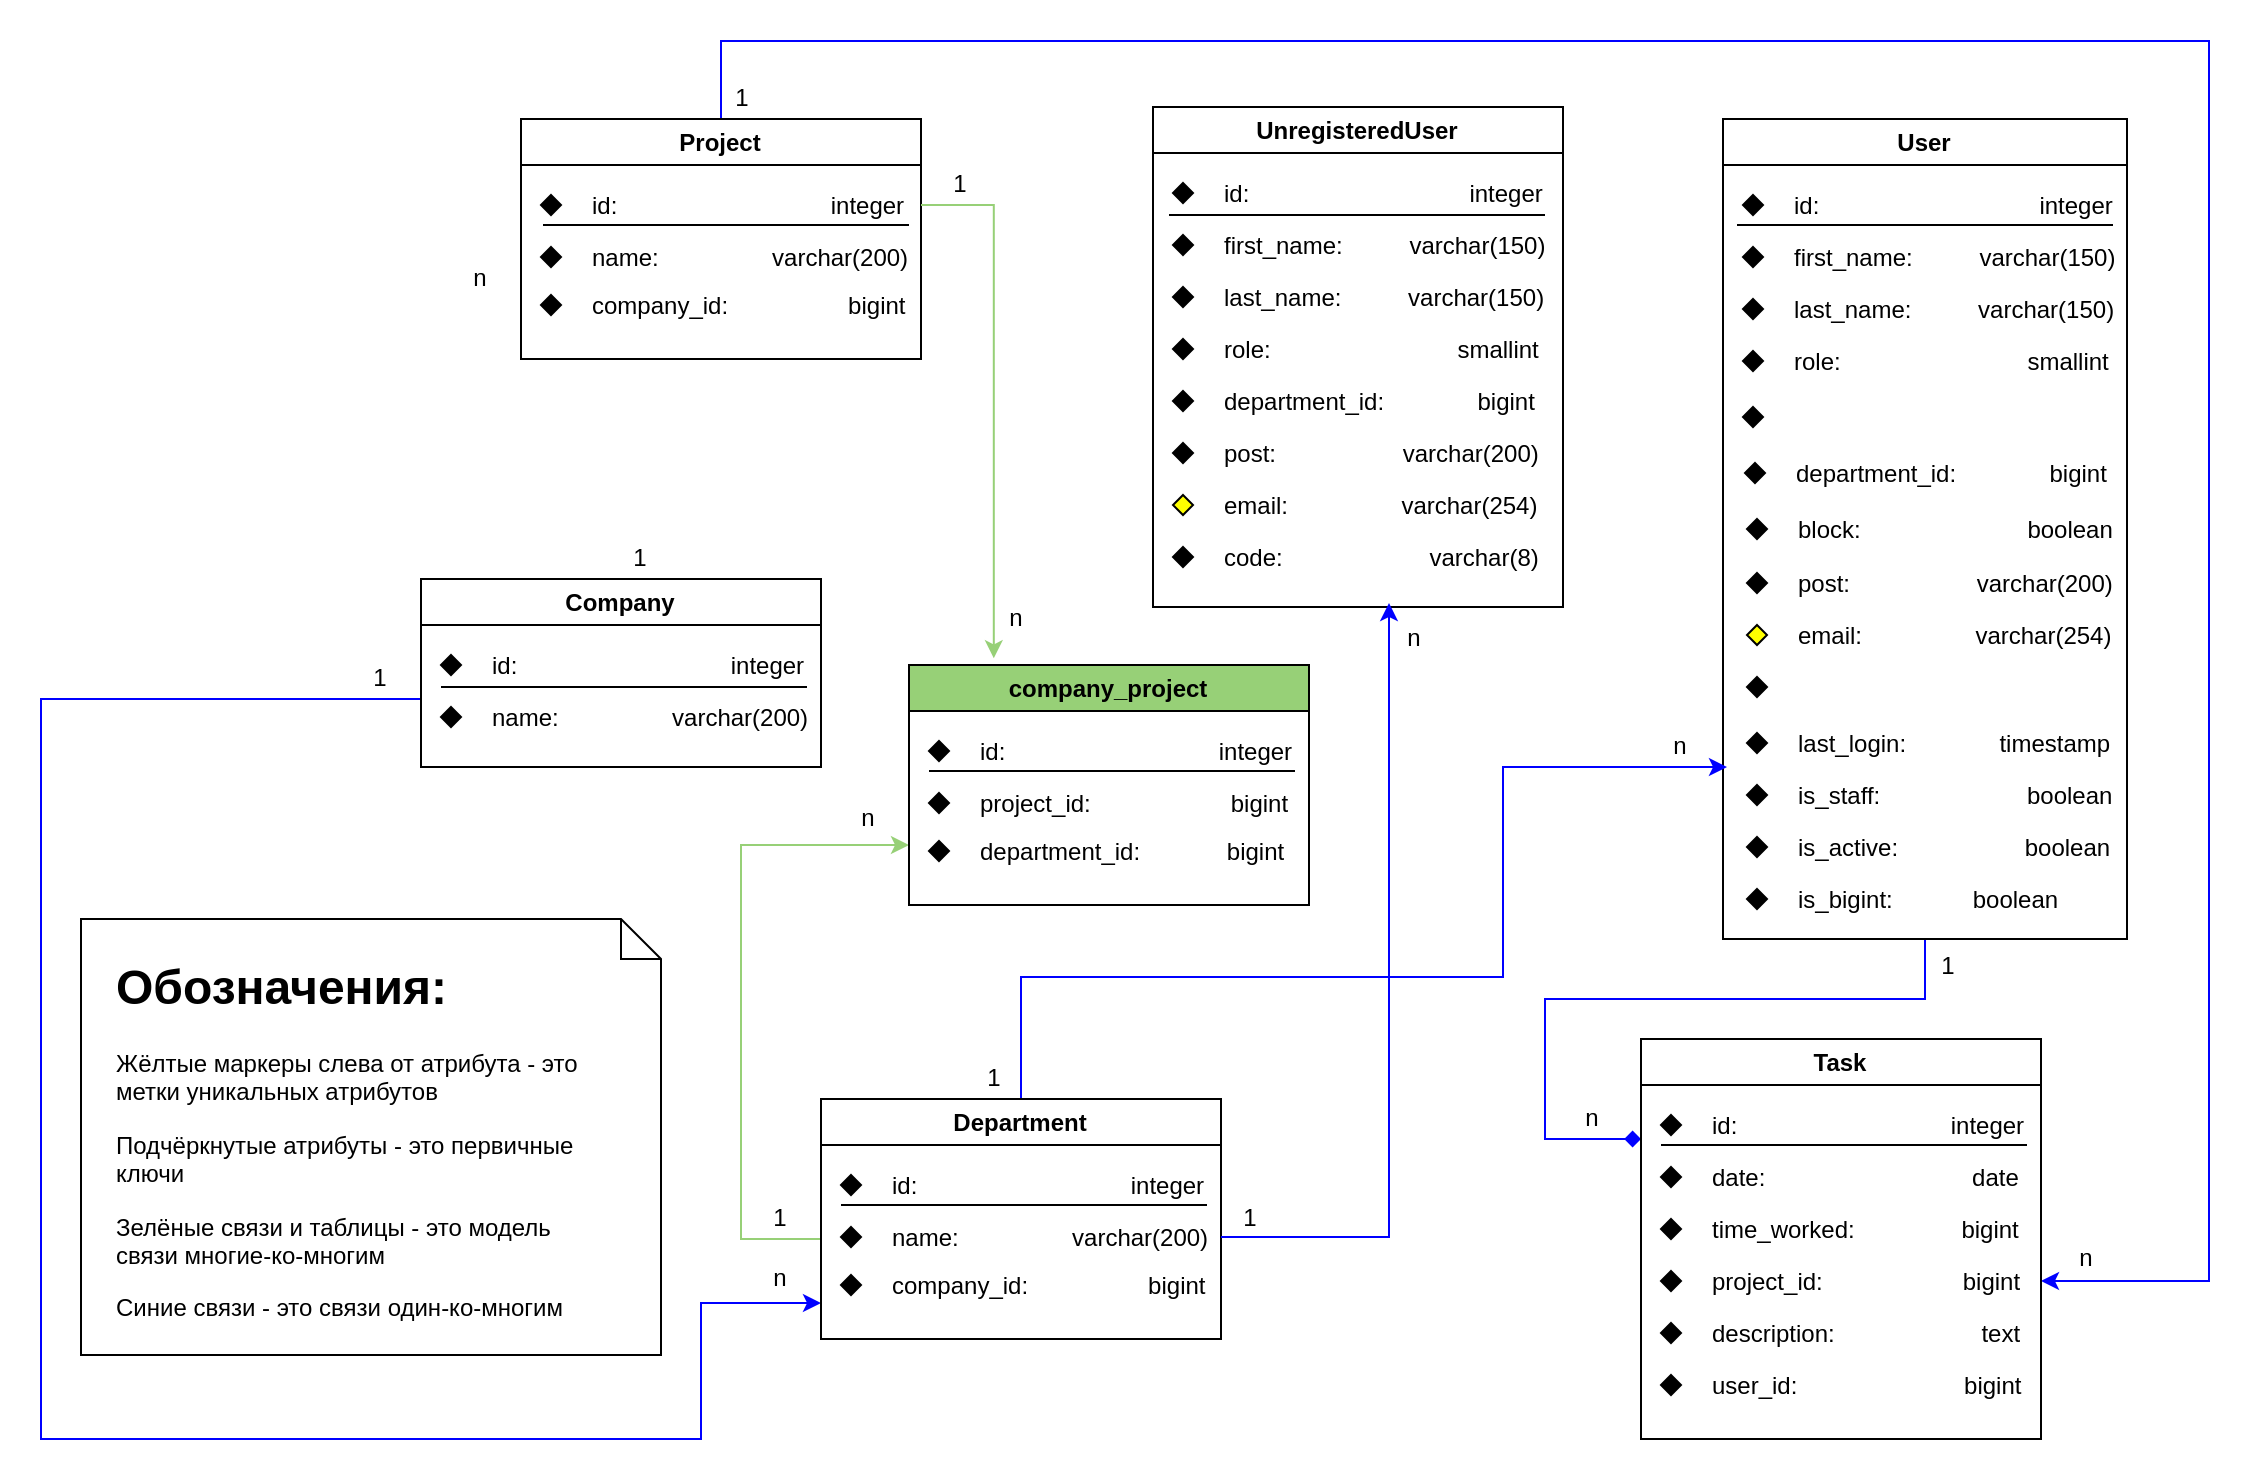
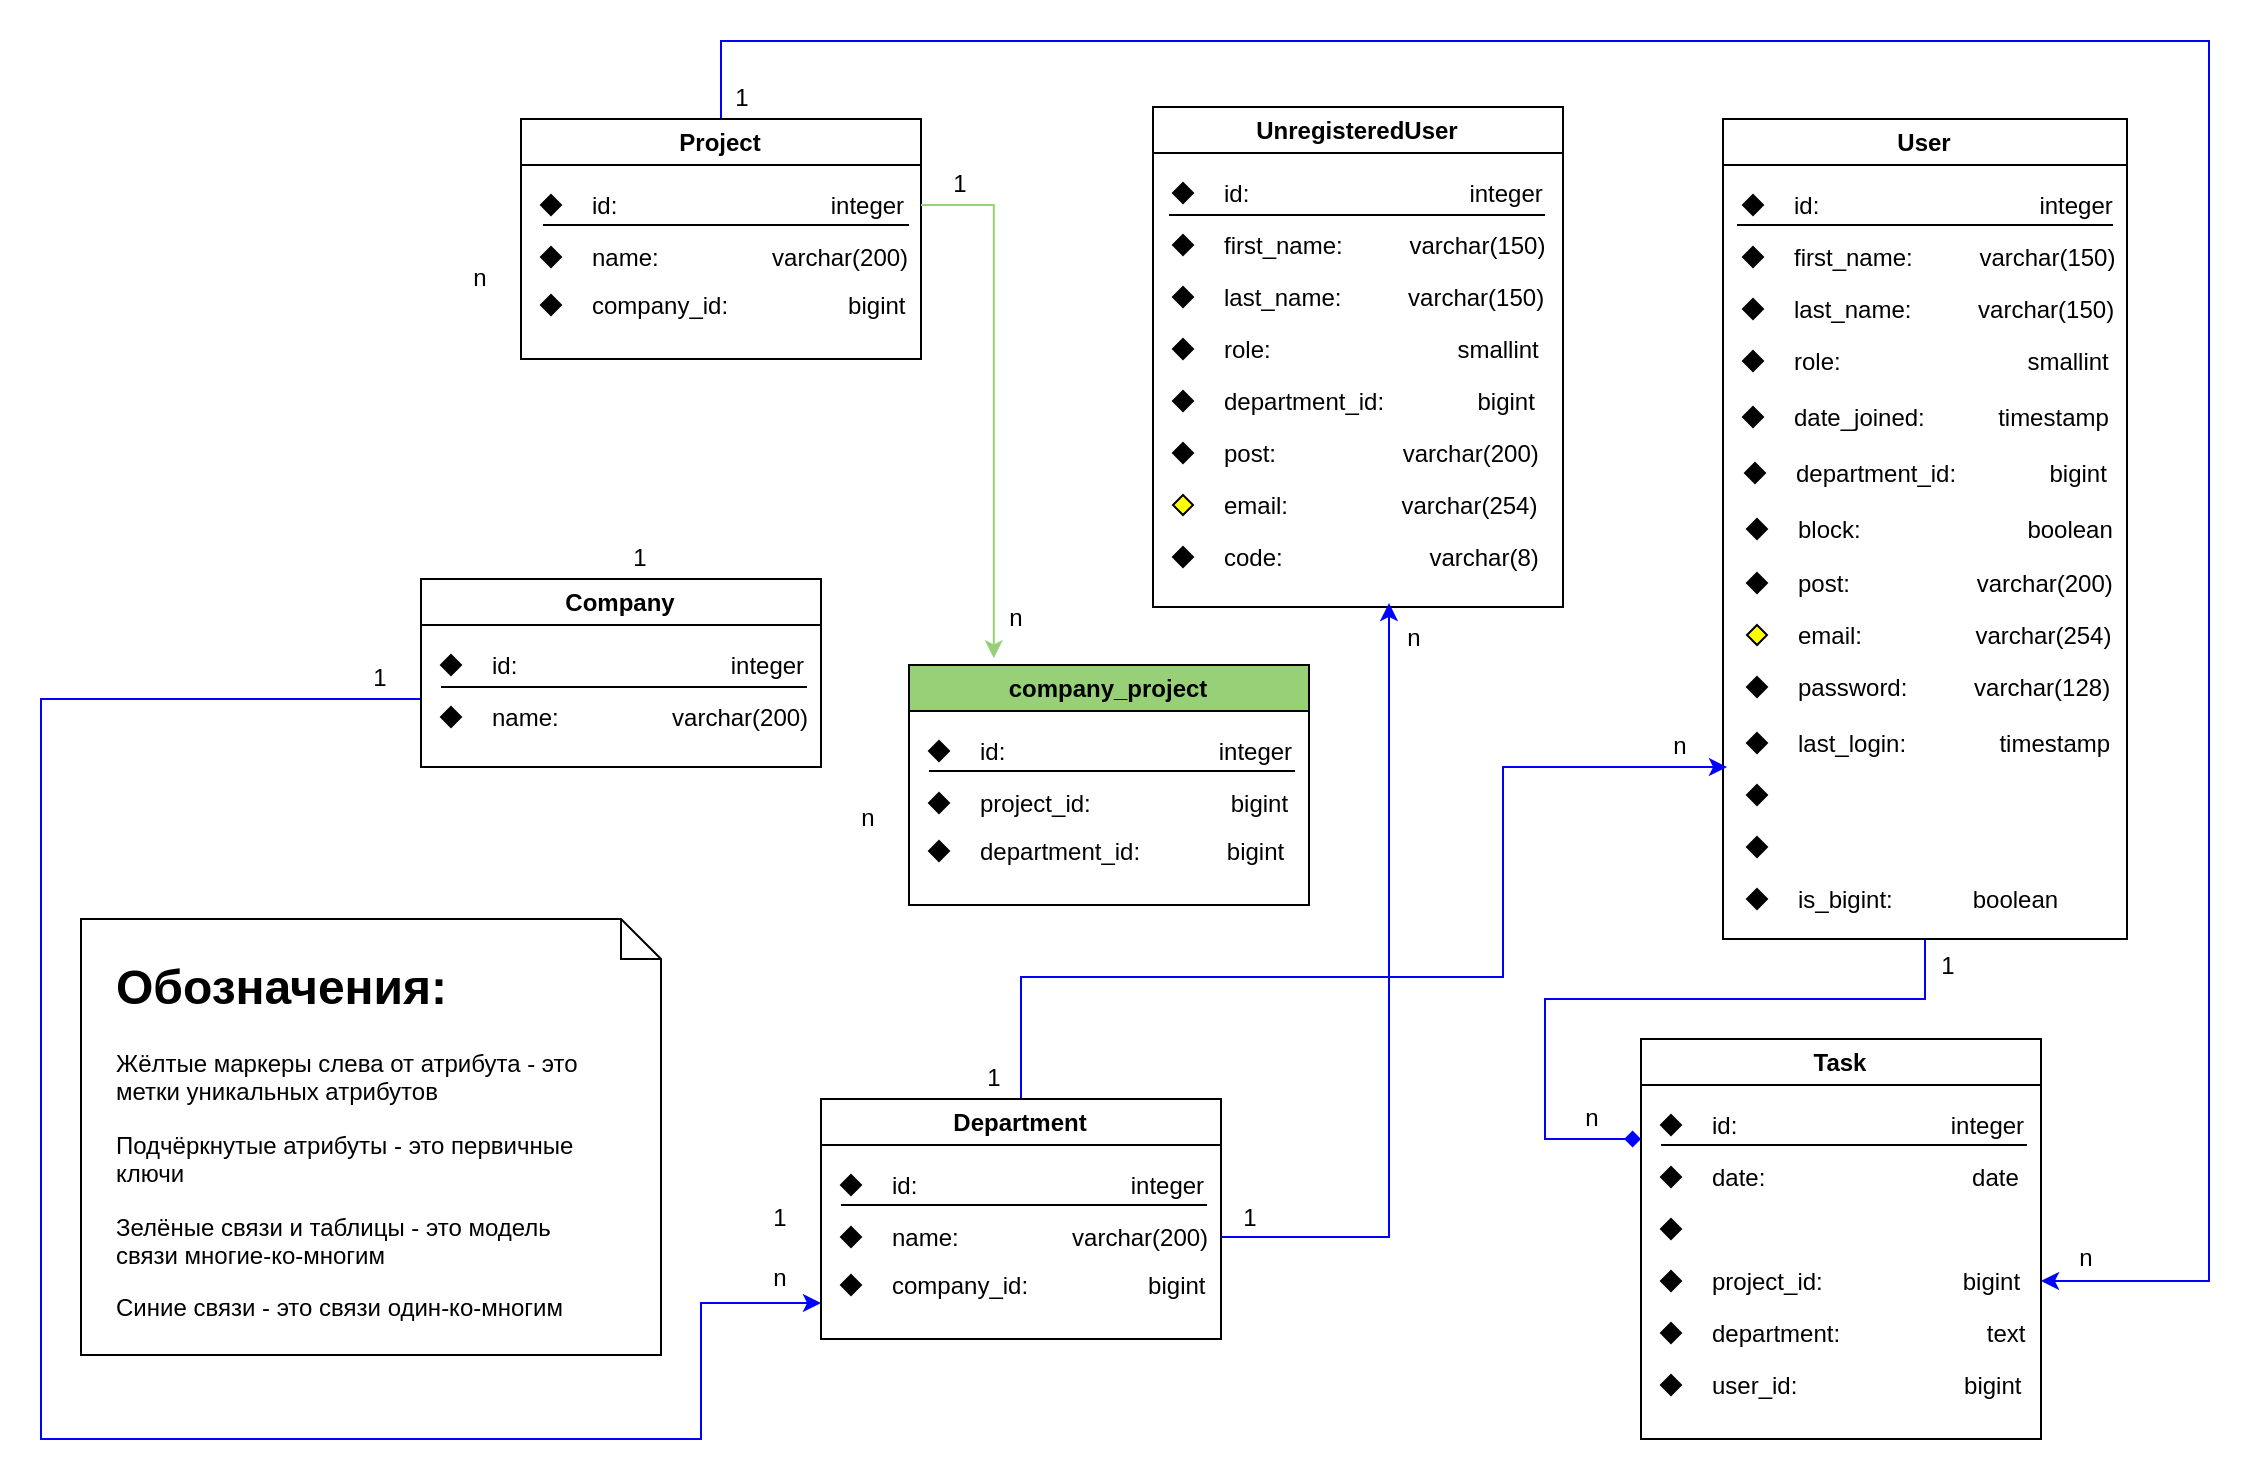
+ <mxCell id="20" value="date_joined:           timestamp" style="text;strokeColor=none;fillColor=none;align=left;verticalAlign=top;spacingLeft=4;spacingRight=4;overflow=hidden;rotatable=0;points=[[0,0.5],[1,0.5]];portConstraint=eastwest;" parent="19" vertex="1"><mxGeometry x="20" width="170" height="26" as="geometry" /></mxCell>
+ <mxCell id="32" value="password:          varchar(128)" style="text;strokeColor=none;fillColor=none;align=left;verticalAlign=top;spacingLeft=4;spacingRight=4;overflow=hidden;rotatable=0;points=[[0,0.5],[1,0.5]];portConstraint=eastwest;" parent="31" vertex="1"><mxGeometry x="20" width="170" height="26" as="geometry" /></mxCell>
- <mxCell id="38" value="is_staff:                      boolean" style="text;strokeColor=none;fillColor=none;align=left;verticalAlign=top;spacingLeft=4;spacingRight=4;overflow=hidden;rotatable=0;points=[[0,0.5],[1,0.5]];portConstraint=eastwest;" vertex="1" parent="37"><mxGeometry x="20" width="170" height="26" as="geometry" /></mxCell>
- <mxCell id="41" value="is_active:                   boolean" style="text;strokeColor=none;fillColor=none;align=left;verticalAlign=top;spacingLeft=4;spacingRight=4;overflow=hidden;rotatable=0;points=[[0,0.5],[1,0.5]];portConstraint=eastwest;" vertex="1" parent="40"><mxGeometry x="20" width="170" height="26" as="geometry" /></mxCell>
- <mxCell id="67" style="edgeStyle=orthogonalEdgeStyle;rounded=0;orthogonalLoop=1;jettySize=auto;html=1;entryX=0;entryY=0.75;entryDx=0;entryDy=0;strokeColor=#97D077;" parent="1" source="68" target="106" edge="1"><mxGeometry relative="1" as="geometry"><Array as="points"><mxPoint x="370" y="619" /><mxPoint x="370" y="422" /></Array></mxGeometry></mxCell>
- <mxCell id="87" value="time_worked:                bigint" style="text;strokeColor=none;fillColor=none;align=left;verticalAlign=top;spacingLeft=4;spacingRight=4;overflow=hidden;rotatable=0;points=[[0,0.5],[1,0.5]];portConstraint=eastwest;" parent="86" vertex="1"><mxGeometry x="20" width="170" height="26" as="geometry" /></mxCell>
- <mxCell id="93" value="description:                      text" style="text;strokeColor=none;fillColor=none;align=left;verticalAlign=top;spacingLeft=4;spacingRight=4;overflow=hidden;rotatable=0;points=[[0,0.5],[1,0.5]];portConstraint=eastwest;" parent="92" vertex="1"><mxGeometry x="20" width="170" height="26" as="geometry" /></mxCell>
+ <mxCell id="93" value="department:                      text" style="text;strokeColor=none;fillColor=none;align=left;verticalAlign=top;spacingLeft=4;spacingRight=4;overflow=hidden;rotatable=0;points=[[0,0.5],[1,0.5]];portConstraint=eastwest;" parent="92" vertex="1"><mxGeometry x="20" width="170" height="26" as="geometry" /></mxCell>
